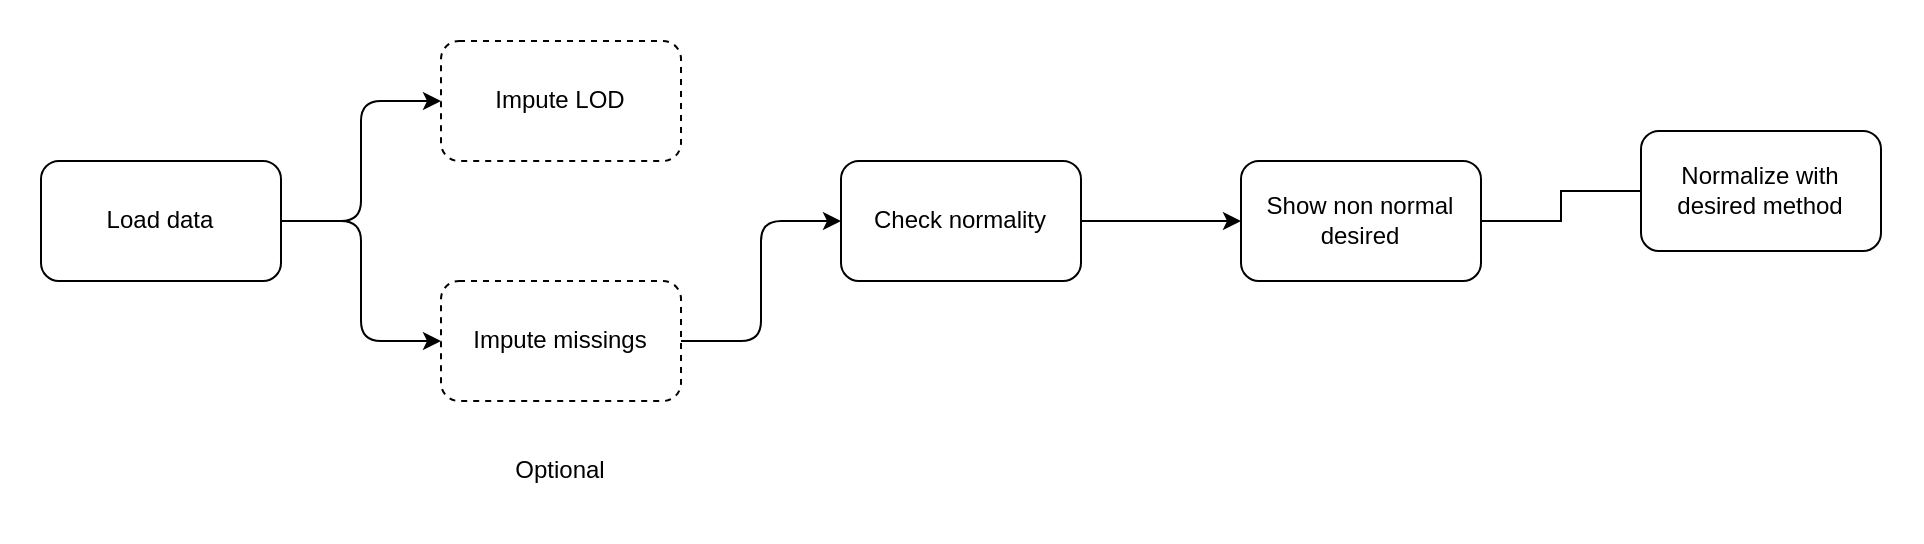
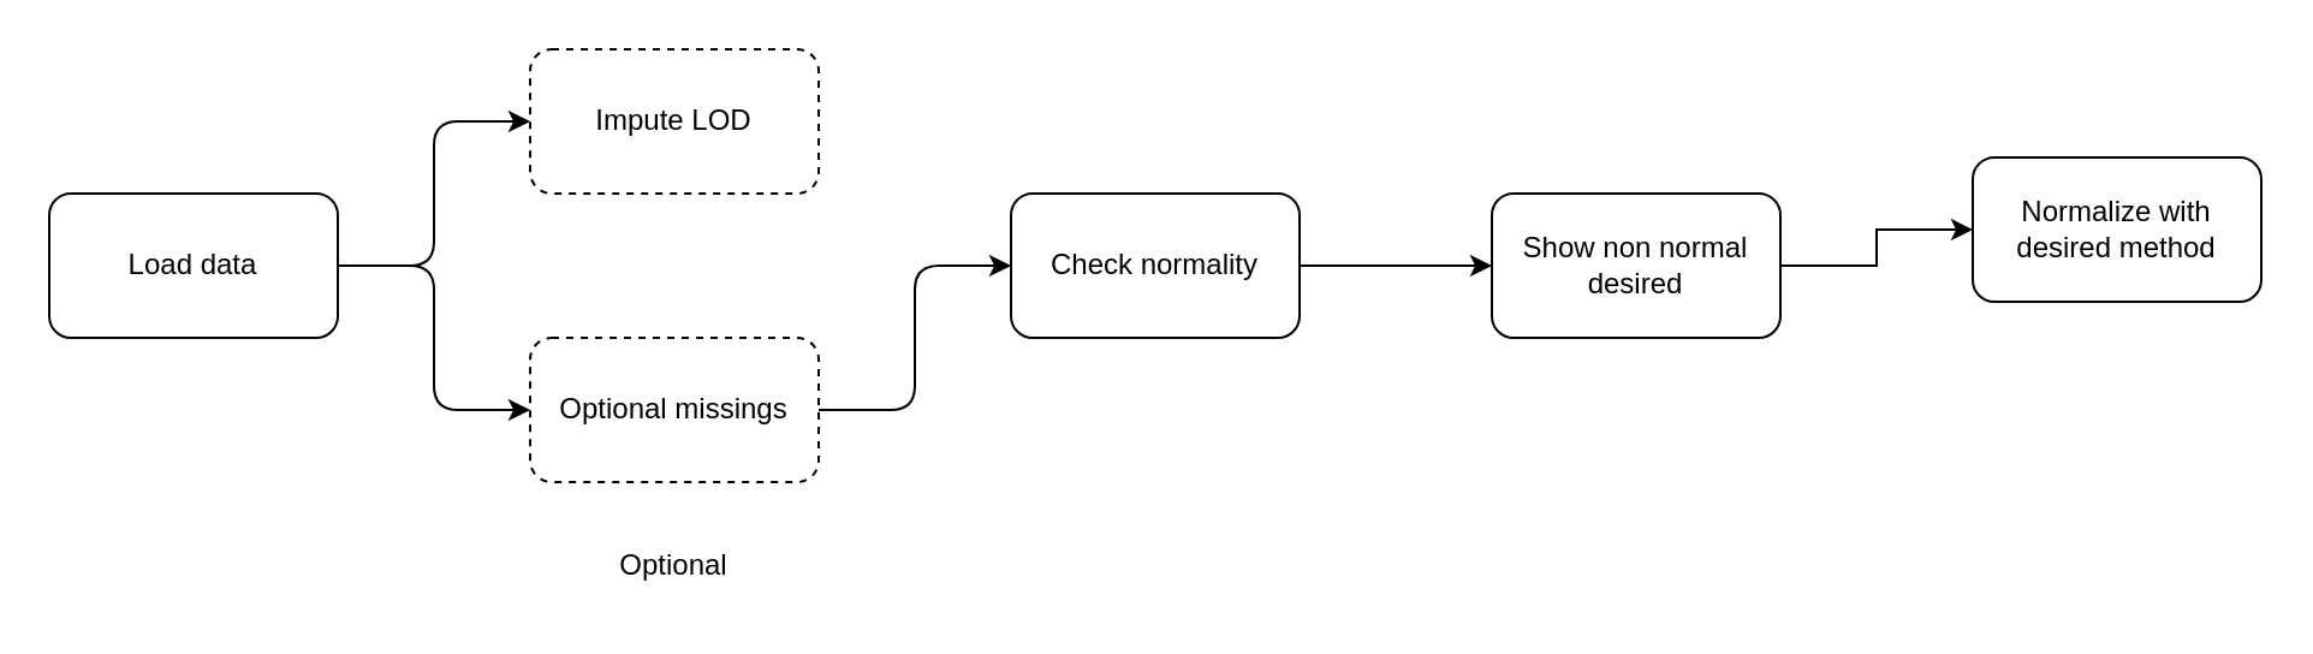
- <mxCell id="6" value="" style="edgeStyle=orthogonalEdgeStyle;rounded=0;orthogonalLoop=1;jettySize=auto;html=1;endArrow=none;" parent="1" source="7" target="8" edge="1"><mxGeometry relative="1" as="geometry" /></mxCell>
+ <mxCell id="6" value="" style="edgeStyle=orthogonalEdgeStyle;rounded=0;orthogonalLoop=1;jettySize=auto;html=1;" parent="1" source="7" target="8" edge="1"><mxGeometry relative="1" as="geometry" /></mxCell>
- <mxCell id="9" value="Impute missings" style="rounded=1;whiteSpace=wrap;html=1;dashed=1;" vertex="1" parent="1"><mxGeometry x="220" y="140" width="120" height="60" as="geometry" /></mxCell>
+ <mxCell id="9" value="Optional missings" style="rounded=1;whiteSpace=wrap;html=1;dashed=1;" vertex="1" parent="1"><mxGeometry x="220" y="140" width="120" height="60" as="geometry" /></mxCell>
